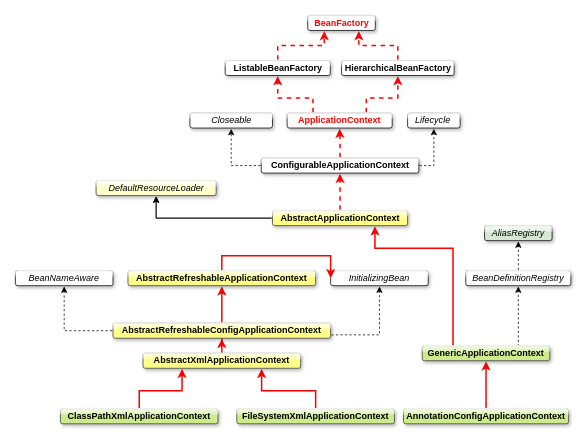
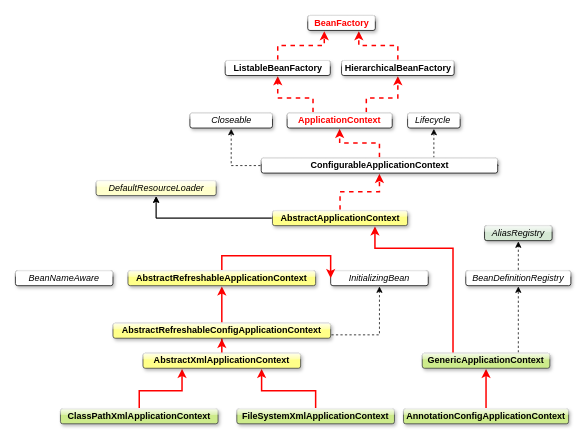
- <mxCell id="31" value="ConfigurableApplicationContext" style="rounded=1;whiteSpace=wrap;html=1;perimeterSpacing=1;glass=1;shadow=1;comic=0;fontStyle=1;" parent="1" vertex="1"><mxGeometry x="347.5" y="210" width="210" height="20" as="geometry" /></mxCell>
+ <mxCell id="31" value="ConfigurableApplicationContext" style="rounded=1;whiteSpace=wrap;html=1;perimeterSpacing=1;glass=1;shadow=1;comic=0;fontStyle=1;" parent="1" vertex="1"><mxGeometry x="347.5" y="210" width="315" height="20" as="geometry" /></mxCell>
- <mxCell id="14" value="" style="edgeStyle=orthogonalEdgeStyle;rounded=0;orthogonalLoop=1;jettySize=auto;html=1;dashed=1;entryX=0.5;entryY=1;entryDx=0;entryDy=0;exitX=0;exitY=0.5;exitDx=0;exitDy=0;" parent="1" source="16" target="18" edge="1"><mxGeometry relative="1" as="geometry"><mxPoint x="60" y="400" as="targetPoint" /><Array as="points"><mxPoint x="85" y="440" /></Array></mxGeometry></mxCell>
- <mxCell id="10" value="GenericApplicationContext" style="rounded=1;whiteSpace=wrap;html=1;perimeterSpacing=1;glass=1;shadow=1;comic=0;fontStyle=1;fillColor=#cdeb8b;strokeColor=#36393d;" parent="1" vertex="1"><mxGeometry x="562" y="460" width="170" height="20" as="geometry" /></mxCell>
+ <mxCell id="10" value="GenericApplicationContext" style="rounded=1;whiteSpace=wrap;html=1;perimeterSpacing=1;glass=1;shadow=1;comic=0;fontStyle=1;fillColor=#cdeb8b;strokeColor=#36393d;" parent="1" vertex="1"><mxGeometry x="562" y="470" width="170" height="20" as="geometry" /></mxCell>
